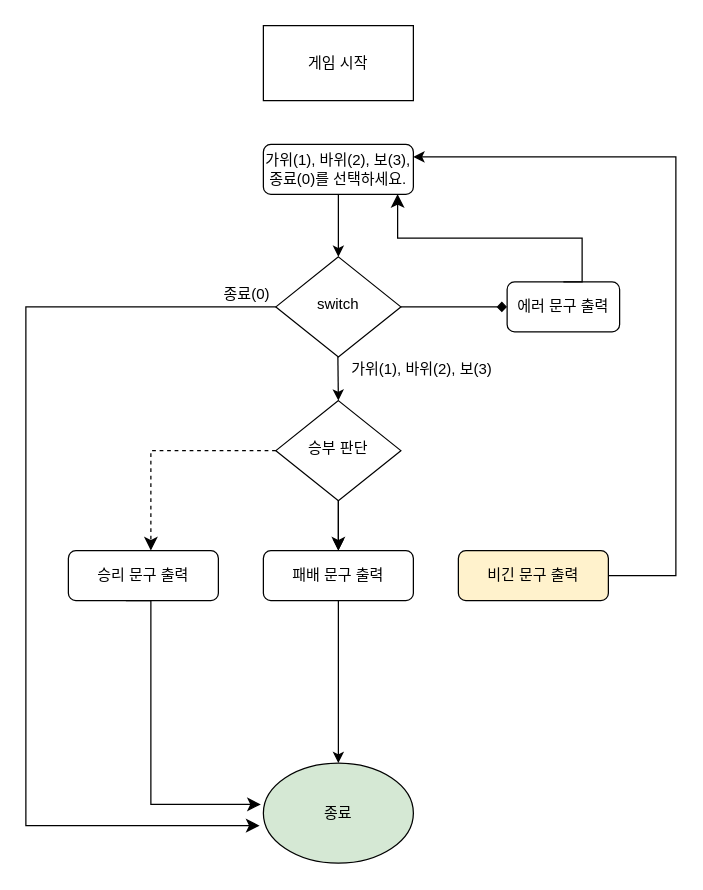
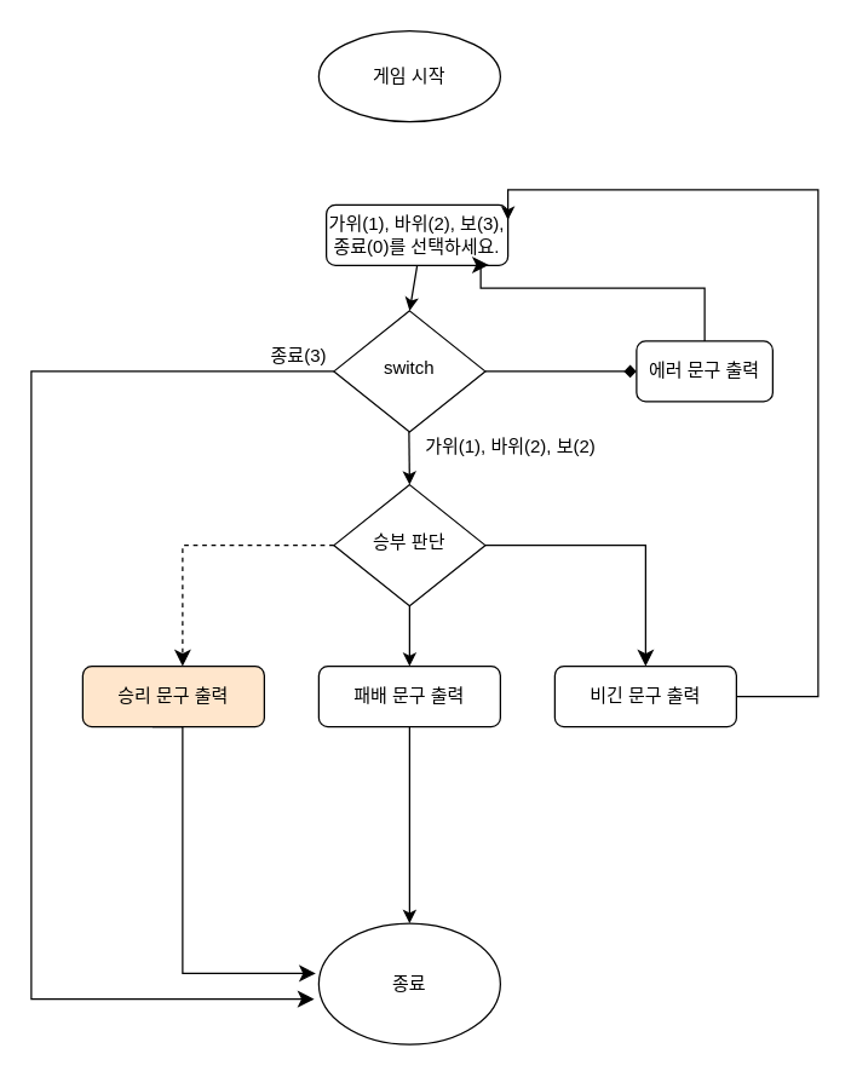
- <mxCell id="5" value="게임 시작" style="whiteSpace=wrap;html=1;rounded=0;" vertex="1" parent="1"><mxGeometry x="210" y="20" width="120" height="60" as="geometry" /></mxCell>
+ <mxCell id="5" value="게임 시작" style="ellipse;whiteSpace=wrap;html=1;" vertex="1" parent="1"><mxGeometry x="210" y="20" width="120" height="60" as="geometry" /></mxCell>
- <mxCell id="2" value="가위(1), 바위(2), 보(3), 종료(0)를 선택하세요." style="rounded=1;whiteSpace=wrap;html=1;fontSize=12;glass=0;strokeWidth=1;shadow=0;" parent="1" vertex="1"><mxGeometry x="210" y="115" width="120" height="40" as="geometry" /></mxCell>
+ <mxCell id="2" value="가위(1), 바위(2), 보(3), 종료(0)를 선택하세요." style="rounded=1;whiteSpace=wrap;html=1;fontSize=12;glass=0;strokeWidth=1;shadow=0;" parent="1" vertex="1"><mxGeometry x="215" y="135" width="120" height="40" as="geometry" /></mxCell>
- <mxCell id="13" value="종료(0)" style="text;html=1;strokeColor=none;fillColor=none;align=center;verticalAlign=middle;whiteSpace=wrap;overflow=hidden;fontSize=12;" vertex="1" parent="1"><mxGeometry x="174" y="225" width="46" height="20" as="geometry" /></mxCell>
+ <mxCell id="13" value="종료(3)" style="text;html=1;strokeColor=none;fillColor=none;align=center;verticalAlign=middle;whiteSpace=wrap;overflow=hidden;fontSize=12;" vertex="1" parent="1"><mxGeometry x="174" y="225" width="46" height="20" as="geometry" /></mxCell>
- <mxCell id="4" value="에러 문구 출력" style="rounded=1;whiteSpace=wrap;html=1;fontSize=12;glass=0;strokeWidth=1;shadow=0;" parent="1" vertex="1"><mxGeometry x="405" y="225" width="90" height="40" as="geometry" /></mxCell>
+ <mxCell id="4" value="에러 문구 출력" style="rounded=1;whiteSpace=wrap;html=1;fontSize=12;glass=0;strokeWidth=1;shadow=0;" parent="1" vertex="1"><mxGeometry x="420" y="225" width="90" height="40" as="geometry" /></mxCell>
- <mxCell id="19" value="&lt;font style=&quot;font-size: 12px;&quot;&gt;가위(1), 바위(2), 보(3)&lt;/font&gt;" style="text;html=1;strokeColor=none;fillColor=none;align=center;verticalAlign=middle;whiteSpace=wrap;overflow=hidden;fontSize=9;" vertex="1" parent="1"><mxGeometry x="274" y="285" width="126" height="20" as="geometry" /></mxCell>
+ <mxCell id="19" value="&lt;font style=&quot;font-size: 12px;&quot;&gt;가위(1), 바위(2), 보(2)&lt;/font&gt;" style="text;html=1;strokeColor=none;fillColor=none;align=center;verticalAlign=middle;whiteSpace=wrap;overflow=hidden;fontSize=9;" vertex="1" parent="1"><mxGeometry x="274" y="285" width="126" height="20" as="geometry" /></mxCell>
- <mxCell id="16" value="" style="edgeStyle=segmentEdgeStyle;endArrow=classic;html=1;curved=0;rounded=0;endSize=8;startSize=8;exitX=1;exitY=0.5;exitDx=0;exitDy=0;" edge="1" parent="1" source="18" target="7"><mxGeometry width="50" height="50" relative="1" as="geometry"><mxPoint x="330" y="380" as="sourcePoint" /><mxPoint x="270" y="470" as="targetPoint" /></mxGeometry></mxCell>
+ <mxCell id="16" value="" style="edgeStyle=segmentEdgeStyle;endArrow=classic;html=1;curved=0;rounded=0;endSize=8;startSize=8;exitX=1;exitY=0.5;exitDx=0;exitDy=0;entryX=0.5;entryY=0;entryDx=0;entryDy=0;" edge="1" parent="1" source="18" target="10"><mxGeometry width="50" height="50" relative="1" as="geometry"><mxPoint x="330" y="380" as="sourcePoint" /><mxPoint x="270" y="470" as="targetPoint" /></mxGeometry></mxCell>
- <mxCell id="11" value="승리 문구 출력" style="rounded=1;whiteSpace=wrap;html=1;" vertex="1" parent="1"><mxGeometry x="54" y="440" width="120" height="40" as="geometry" /></mxCell>
+ <mxCell id="11" value="승리 문구 출력" style="rounded=1;whiteSpace=wrap;html=1;fillColor=#ffe6cc;" vertex="1" parent="1"><mxGeometry x="54" y="440" width="120" height="40" as="geometry" /></mxCell>
- <mxCell id="10" value="비긴 문구 출력" style="rounded=1;whiteSpace=wrap;html=1;fillColor=#fff2cc;" vertex="1" parent="1"><mxGeometry x="366" y="440" width="120" height="40" as="geometry" /></mxCell>
+ <mxCell id="10" value="비긴 문구 출력" style="rounded=1;whiteSpace=wrap;html=1;" vertex="1" parent="1"><mxGeometry x="366" y="440" width="120" height="40" as="geometry" /></mxCell>
- <mxCell id="8" value="종료" style="ellipse;whiteSpace=wrap;html=1;fillColor=#d5e8d4;" vertex="1" parent="1"><mxGeometry x="210" y="610" width="120" height="80" as="geometry" /></mxCell>
+ <mxCell id="8" value="종료" style="ellipse;whiteSpace=wrap;html=1;" vertex="1" parent="1"><mxGeometry x="210" y="610" width="120" height="80" as="geometry" /></mxCell>
